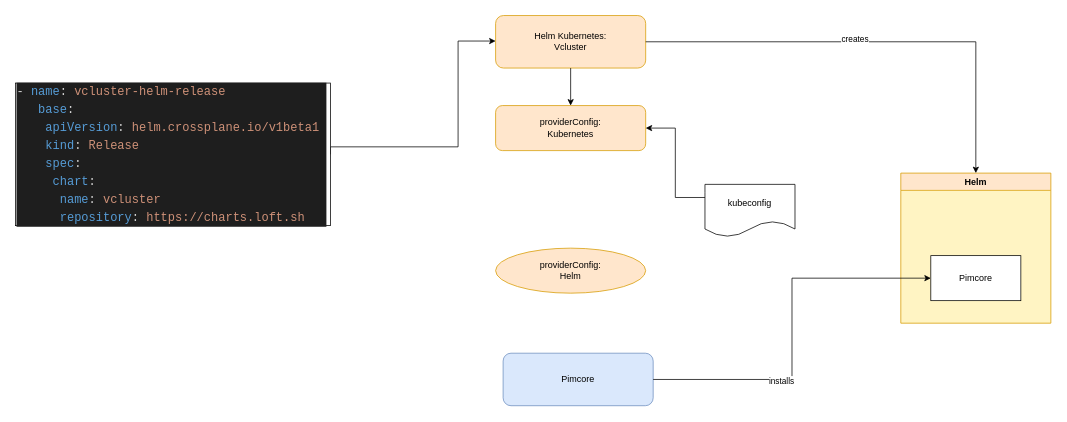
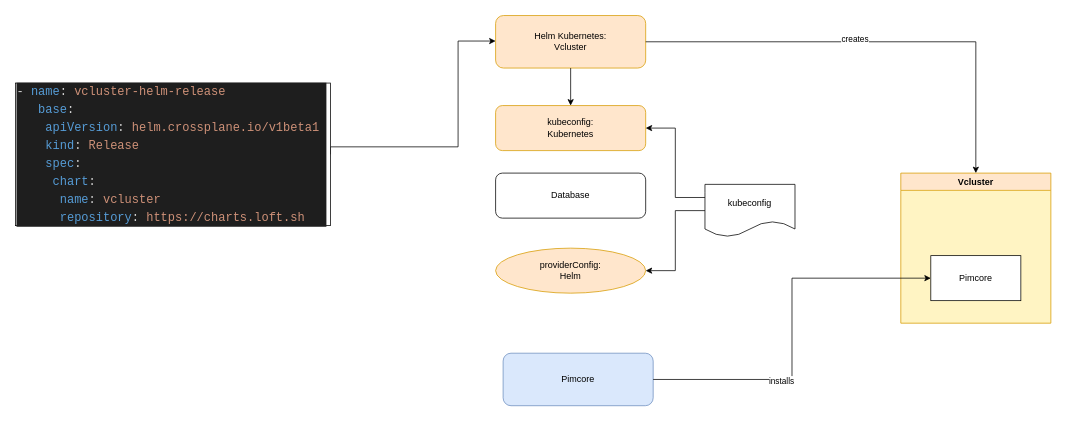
- <mxCell id="21" value="providerConfig:&lt;br&gt;Kubernetes" style="whiteSpace=wrap;html=1;fillColor=#ffe6cc;strokeColor=#d79b00;rounded=1;" vertex="1" parent="1"><mxGeometry x="660" y="140" width="200" height="60" as="geometry" /></mxCell>
+ <mxCell id="21" value="kubeconfig:&lt;br&gt;Kubernetes" style="whiteSpace=wrap;html=1;fillColor=#ffe6cc;strokeColor=#d79b00;rounded=1;" vertex="1" parent="1"><mxGeometry x="660" y="140" width="200" height="60" as="geometry" /></mxCell>
- <mxCell id="9" value="Helm" style="swimlane;fillColor=#ffe6cc;strokeColor=#d79b00;swimlaneFillColor=#FFF4C3;" vertex="1" parent="1"><mxGeometry x="1200" y="230" width="200" height="200" as="geometry" /></mxCell>
+ <mxCell id="9" value="Vcluster" style="swimlane;fillColor=#ffe6cc;strokeColor=#d79b00;swimlaneFillColor=#FFF4C3;" vertex="1" parent="1"><mxGeometry x="1200" y="230" width="200" height="200" as="geometry" /></mxCell>
+ <mxCell id="2" value="Database" style="rounded=1;whiteSpace=wrap;html=1;" vertex="1" parent="1"><mxGeometry x="660" y="230" width="200" height="60" as="geometry" /></mxCell>
+ <mxCell id="18" style="edgeStyle=orthogonalEdgeStyle;rounded=0;orthogonalLoop=1;jettySize=auto;html=1;exitX=0;exitY=0.5;exitDx=0;exitDy=0;entryX=1;entryY=0.5;entryDx=0;entryDy=0;" edge="1" parent="1" source="20" target="17"><mxGeometry relative="1" as="geometry" /></mxCell>
